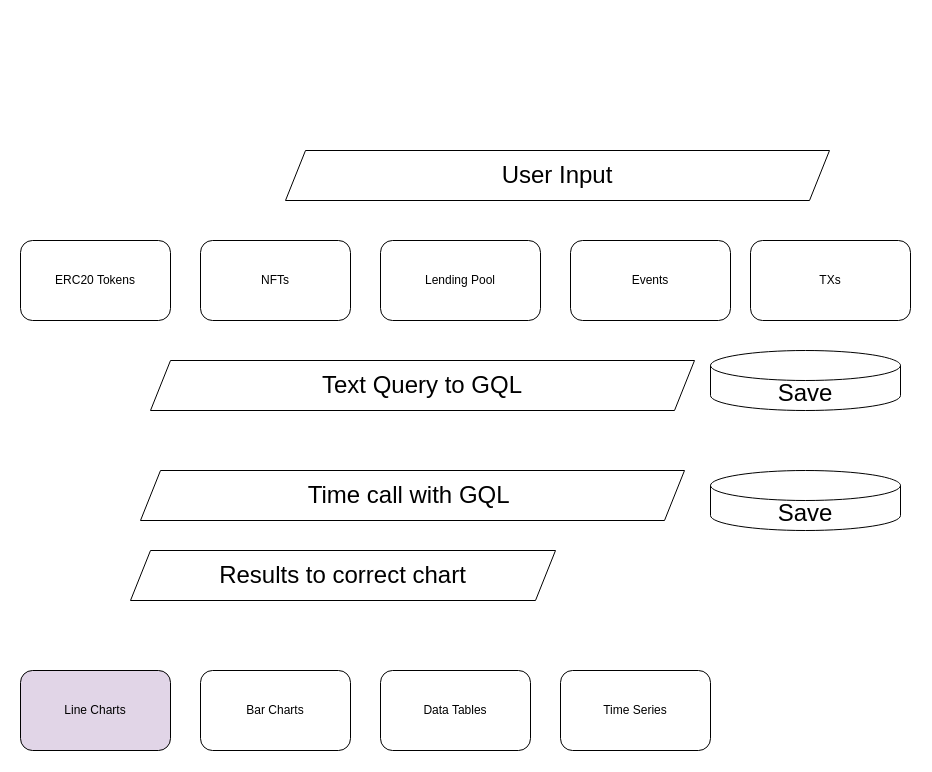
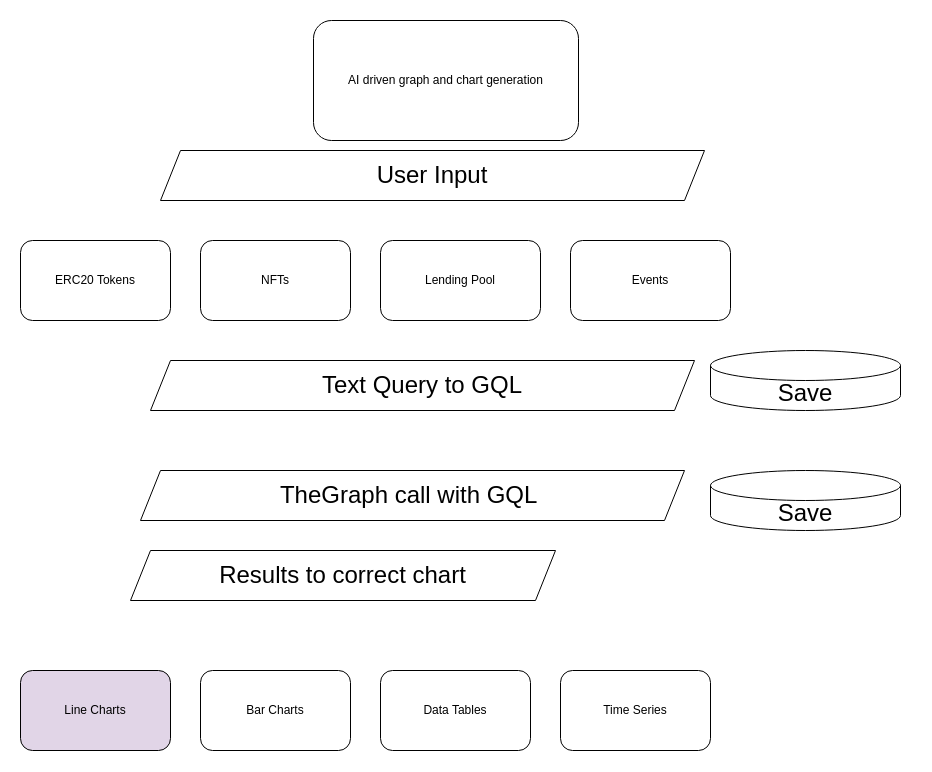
+ <mxCell id="2" value="AI driven graph and chart generation" style="rounded=1;whiteSpace=wrap;html=1;" vertex="1" parent="1"><mxGeometry x="313" y="20" width="265" height="120" as="geometry" /></mxCell>
- <mxCell id="17" value="User Input" style="shape=parallelogram;perimeter=parallelogramPerimeter;whiteSpace=wrap;html=1;fixedSize=1;fontSize=24;" vertex="1" parent="1"><mxGeometry x="285" y="150" width="544" height="50" as="geometry" /></mxCell>
+ <mxCell id="17" value="User Input" style="shape=parallelogram;perimeter=parallelogramPerimeter;whiteSpace=wrap;html=1;fixedSize=1;fontSize=24;" vertex="1" parent="1"><mxGeometry x="160" y="150" width="544" height="50" as="geometry" /></mxCell>
- <mxCell id="11" value="TXs" style="rounded=1;whiteSpace=wrap;html=1;" vertex="1" parent="1"><mxGeometry x="750" y="240" width="160" height="80" as="geometry" /></mxCell>
- <mxCell id="13" value="Time call with GQL&amp;nbsp;" style="shape=parallelogram;perimeter=parallelogramPerimeter;whiteSpace=wrap;html=1;fixedSize=1;fontSize=24;" vertex="1" parent="1"><mxGeometry x="140" y="470" width="544" height="50" as="geometry" /></mxCell>
+ <mxCell id="13" value="TheGraph call with GQL&amp;nbsp;" style="shape=parallelogram;perimeter=parallelogramPerimeter;whiteSpace=wrap;html=1;fixedSize=1;fontSize=24;" vertex="1" parent="1"><mxGeometry x="140" y="470" width="544" height="50" as="geometry" /></mxCell>
